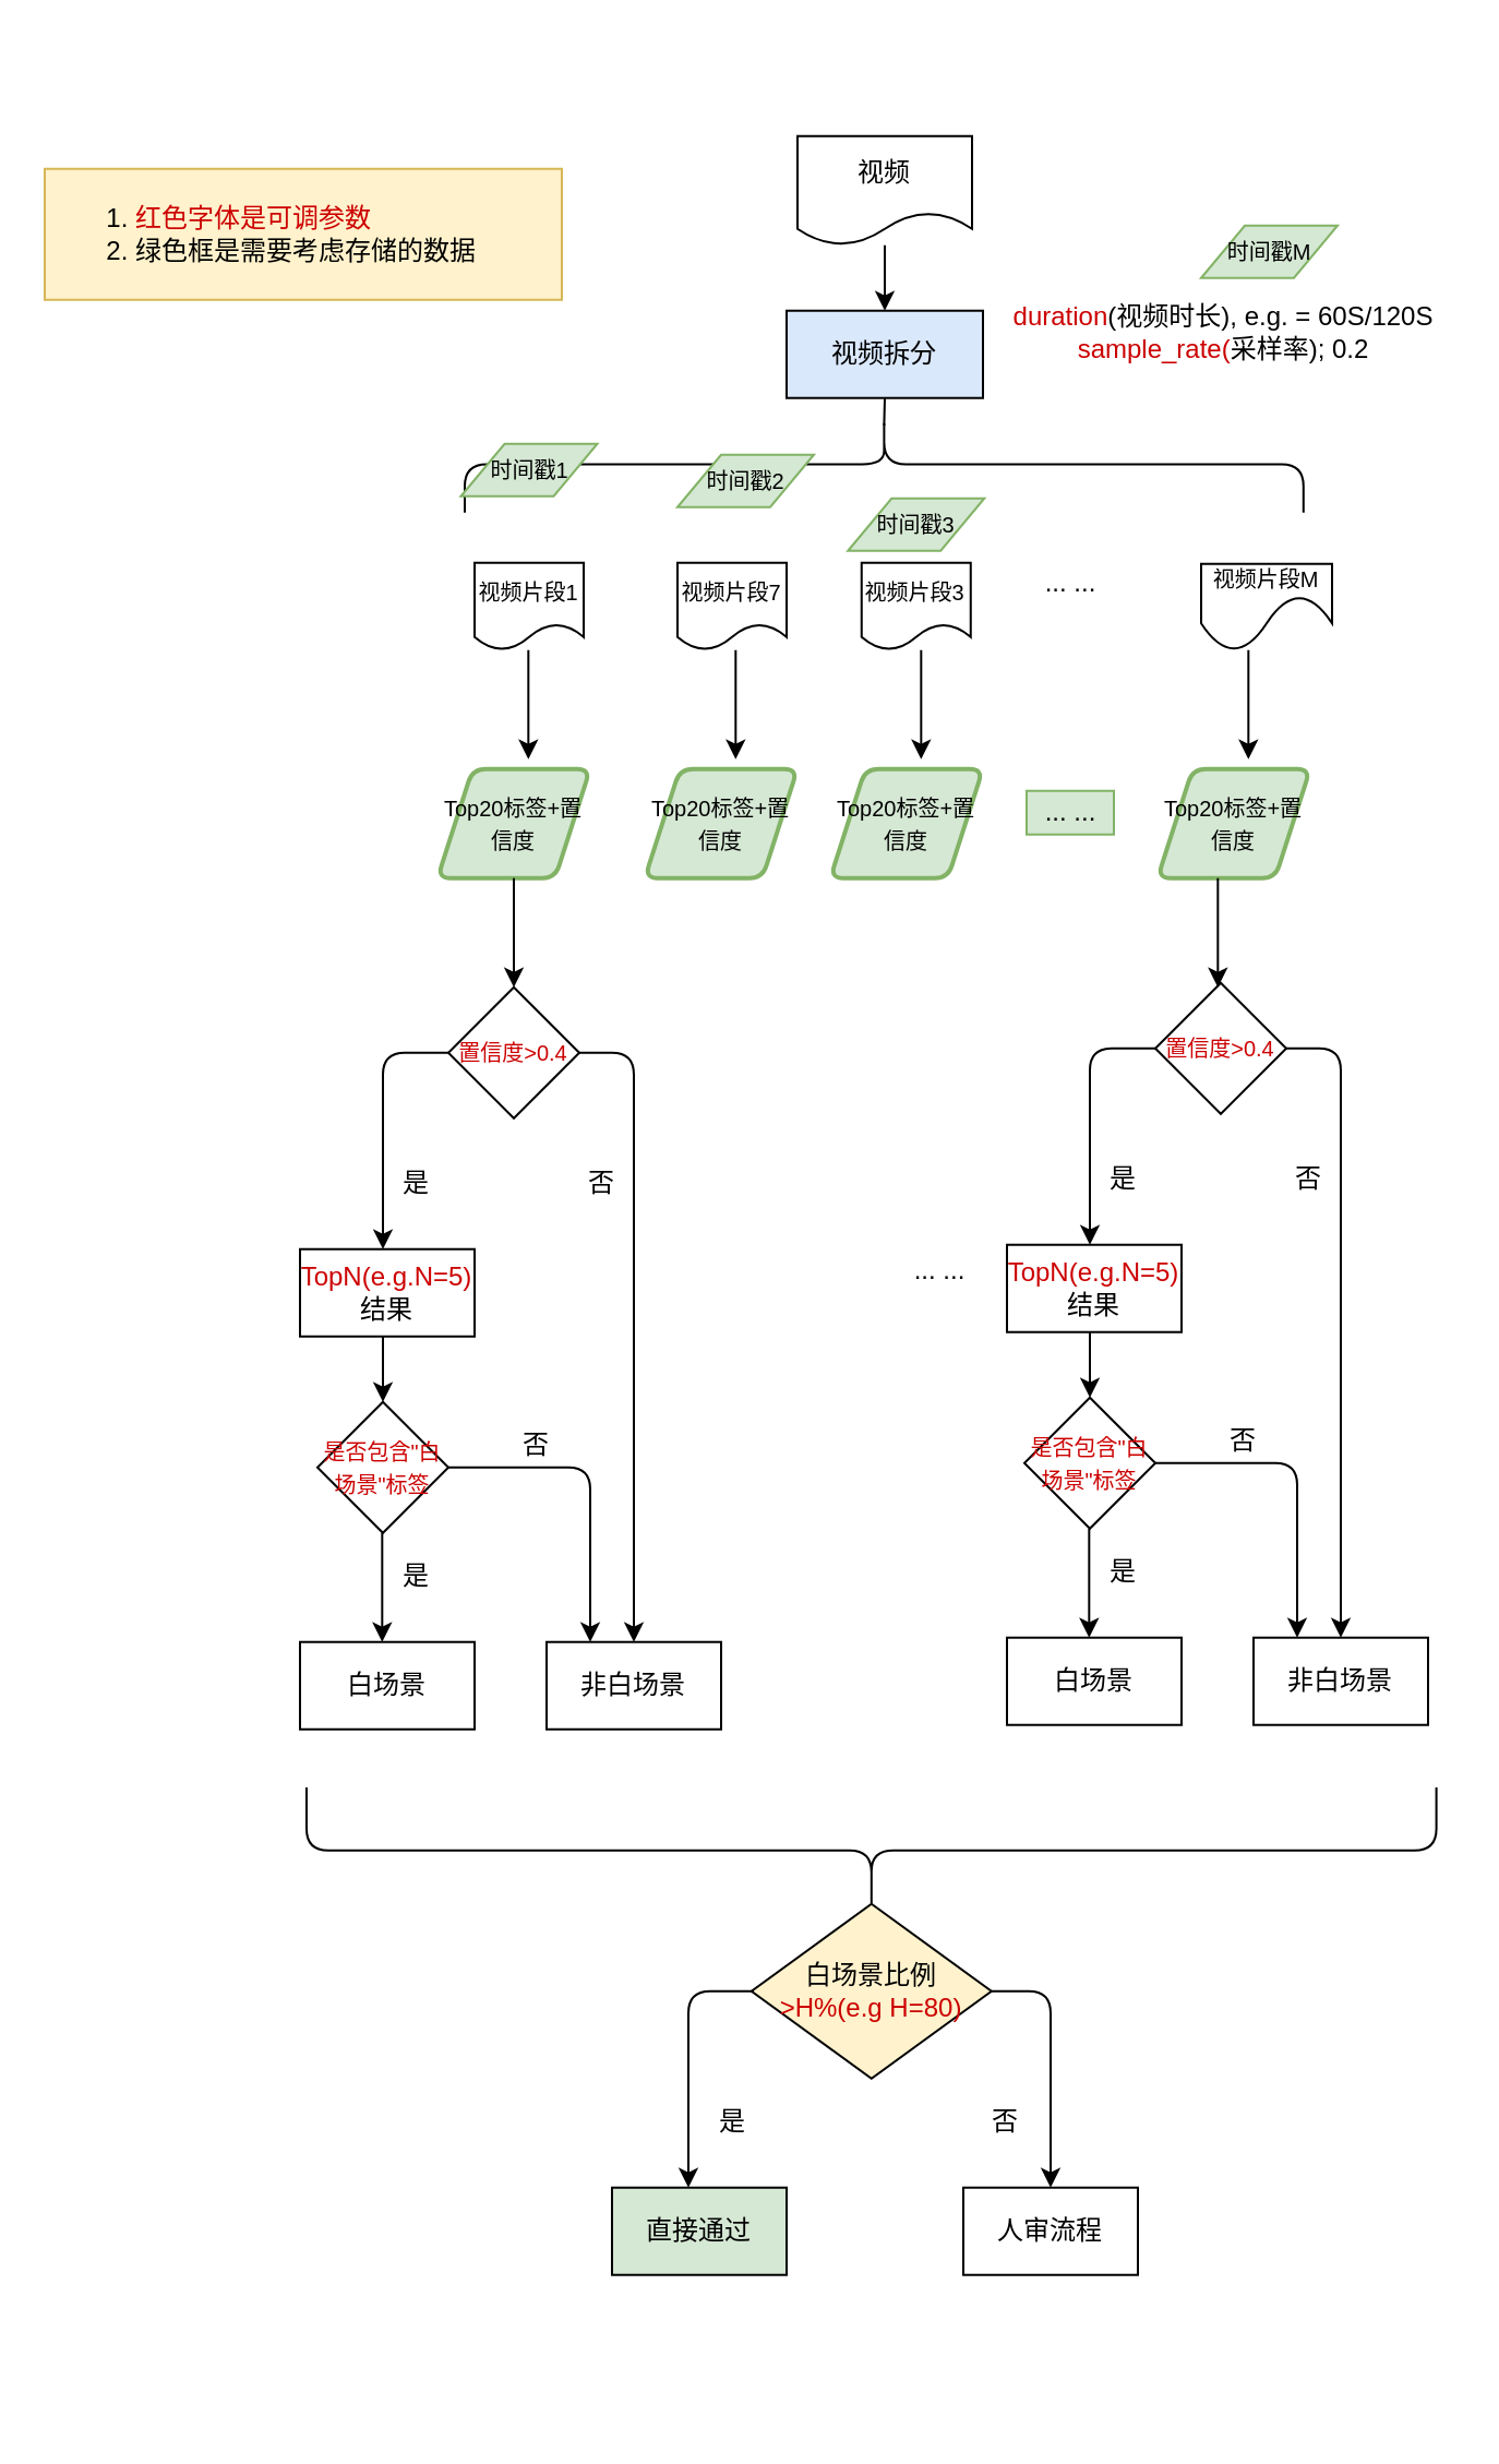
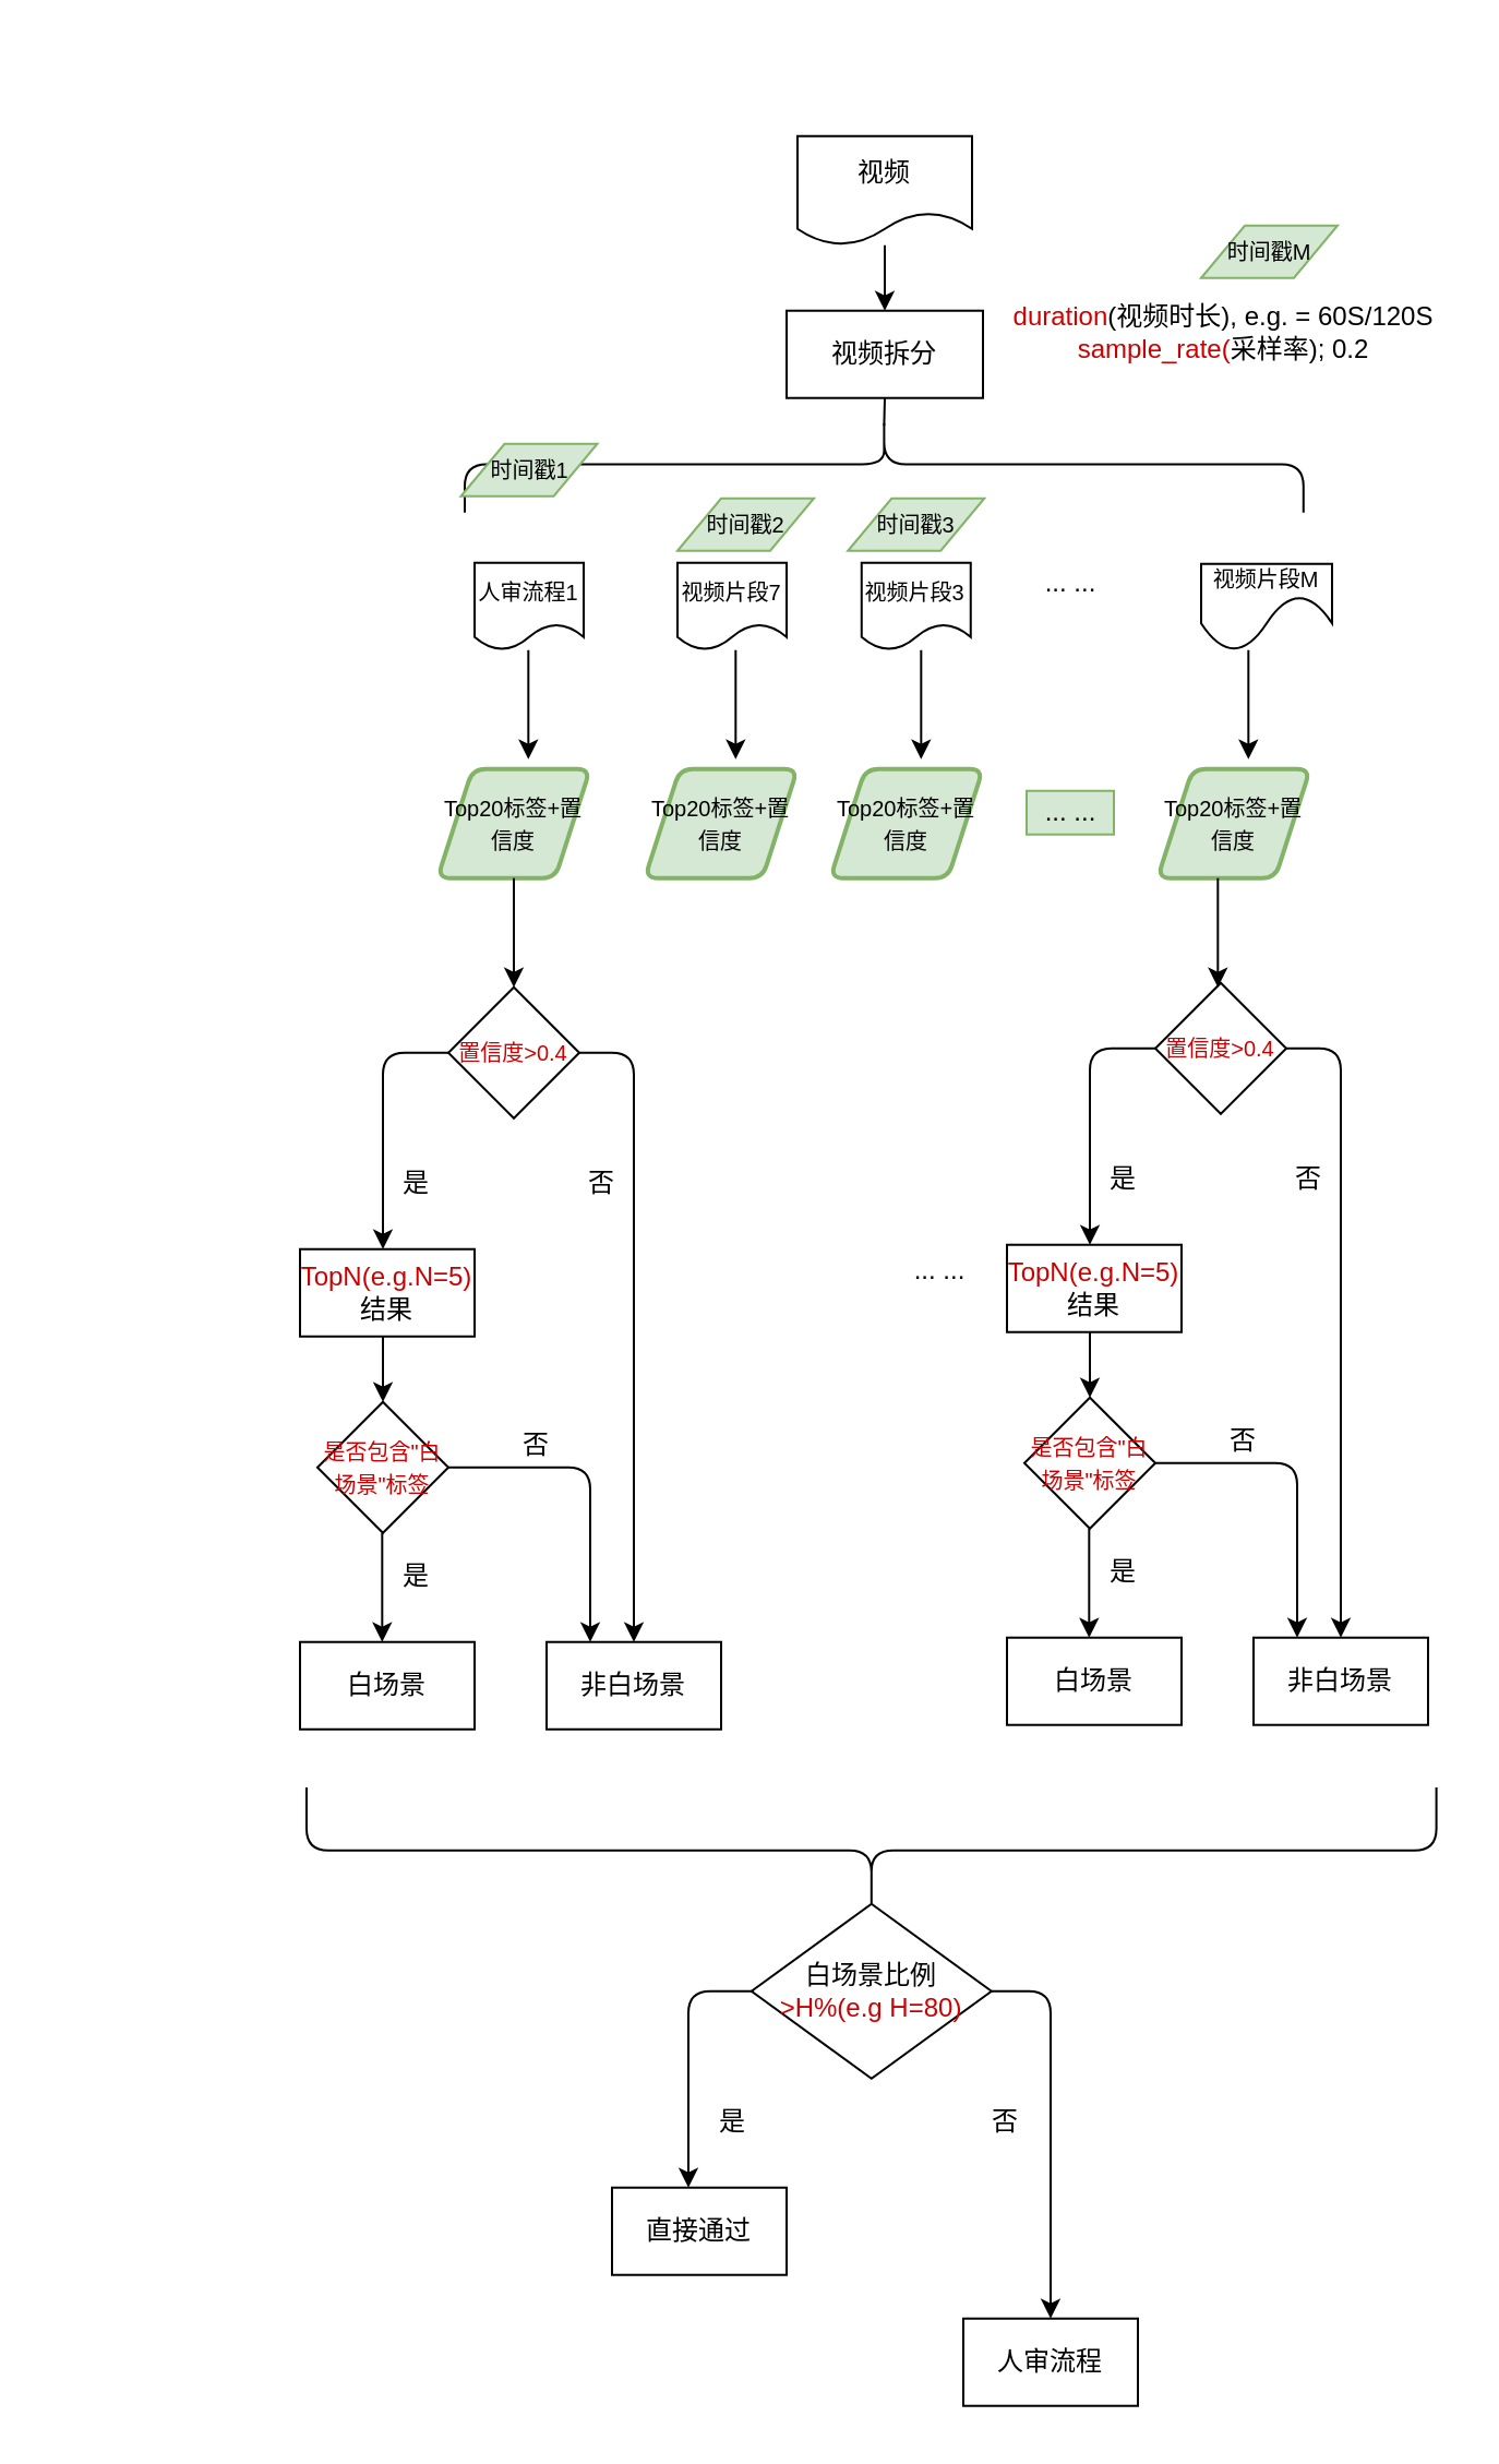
- <mxCell id="65" value="&lt;ol&gt;&lt;li&gt;&lt;font color=&quot;#cc0000&quot;&gt;红色字体是可调参数&lt;/font&gt;&lt;/li&gt;&lt;li&gt;绿色框是需要考虑存储的数据&lt;/li&gt;&lt;/ol&gt;" style="rounded=0;whiteSpace=wrap;html=1;align=left;fillColor=#fff2cc;strokeColor=#d6b656;" vertex="1" parent="1"><mxGeometry x="20" y="76.87" width="237" height="60" as="geometry" /></mxCell>
- <mxCell id="13" value="视频拆分" style="rounded=0;whiteSpace=wrap;html=1;fillColor=#dae8fc;" vertex="1" parent="1"><mxGeometry x="360" y="141.87" width="90" height="40" as="geometry" /></mxCell>
+ <mxCell id="13" value="视频拆分" style="rounded=0;whiteSpace=wrap;html=1;" vertex="1" parent="1"><mxGeometry x="360" y="141.87" width="90" height="40" as="geometry" /></mxCell>
- <mxCell id="62" value="&lt;font style=&quot;font-size: 10px&quot;&gt;时间戳2&lt;br&gt;&lt;/font&gt;" style="shape=parallelogram;perimeter=parallelogramPerimeter;whiteSpace=wrap;html=1;fixedSize=1;fillColor=#d5e8d4;strokeColor=#82b366;" vertex="1" parent="1"><mxGeometry x="310" y="207.87" width="62.5" height="24" as="geometry" /></mxCell>
+ <mxCell id="62" value="&lt;font style=&quot;font-size: 10px&quot;&gt;时间戳2&lt;br&gt;&lt;/font&gt;" style="shape=parallelogram;perimeter=parallelogramPerimeter;whiteSpace=wrap;html=1;fixedSize=1;fillColor=#d5e8d4;strokeColor=#82b366;" vertex="1" parent="1"><mxGeometry x="310" y="227.87" width="62.5" height="24" as="geometry" /></mxCell>
- <mxCell id="4" value="&lt;font style=&quot;font-size: 10px&quot;&gt;视频片段1&lt;/font&gt;" style="shape=document;whiteSpace=wrap;html=1;boundedLbl=1;" vertex="1" parent="1"><mxGeometry x="217" y="257.37" width="50" height="40" as="geometry" /></mxCell>
+ <mxCell id="4" value="&lt;font style=&quot;font-size: 10px&quot;&gt;人审流程1&lt;/font&gt;" style="shape=document;whiteSpace=wrap;html=1;boundedLbl=1;" vertex="1" parent="1"><mxGeometry x="217" y="257.37" width="50" height="40" as="geometry" /></mxCell>
- <mxCell id="54" value="白场景比例&lt;br&gt;&lt;font color=&quot;#cc0000&quot;&gt;&amp;gt;H%(e.g H=80)&lt;/font&gt;" style="rhombus;whiteSpace=wrap;html=1;fillColor=#fff2cc;" vertex="1" parent="1"><mxGeometry x="343.91" y="871.87" width="110" height="80" as="geometry" /></mxCell>
+ <mxCell id="54" value="白场景比例&lt;br&gt;&lt;font color=&quot;#cc0000&quot;&gt;&amp;gt;H%(e.g H=80)&lt;/font&gt;" style="rhombus;whiteSpace=wrap;html=1;" vertex="1" parent="1"><mxGeometry x="343.91" y="871.87" width="110" height="80" as="geometry" /></mxCell>
- <mxCell id="56" value="直接通过" style="rounded=0;whiteSpace=wrap;html=1;fillColor=#d5e8d4;" vertex="1" parent="1"><mxGeometry x="280" y="1001.87" width="80" height="40" as="geometry" /></mxCell>
+ <mxCell id="56" value="直接通过" style="rounded=0;whiteSpace=wrap;html=1;" vertex="1" parent="1"><mxGeometry x="280" y="1001.87" width="80" height="40" as="geometry" /></mxCell>
- <mxCell id="60" value="人审流程" style="rounded=0;whiteSpace=wrap;html=1;" vertex="1" parent="1"><mxGeometry x="441" y="1001.87" width="80" height="40" as="geometry" /></mxCell>
+ <mxCell id="60" value="人审流程" style="rounded=0;whiteSpace=wrap;html=1;" vertex="1" parent="1"><mxGeometry x="441" y="1061.87" width="80" height="40" as="geometry" /></mxCell>
